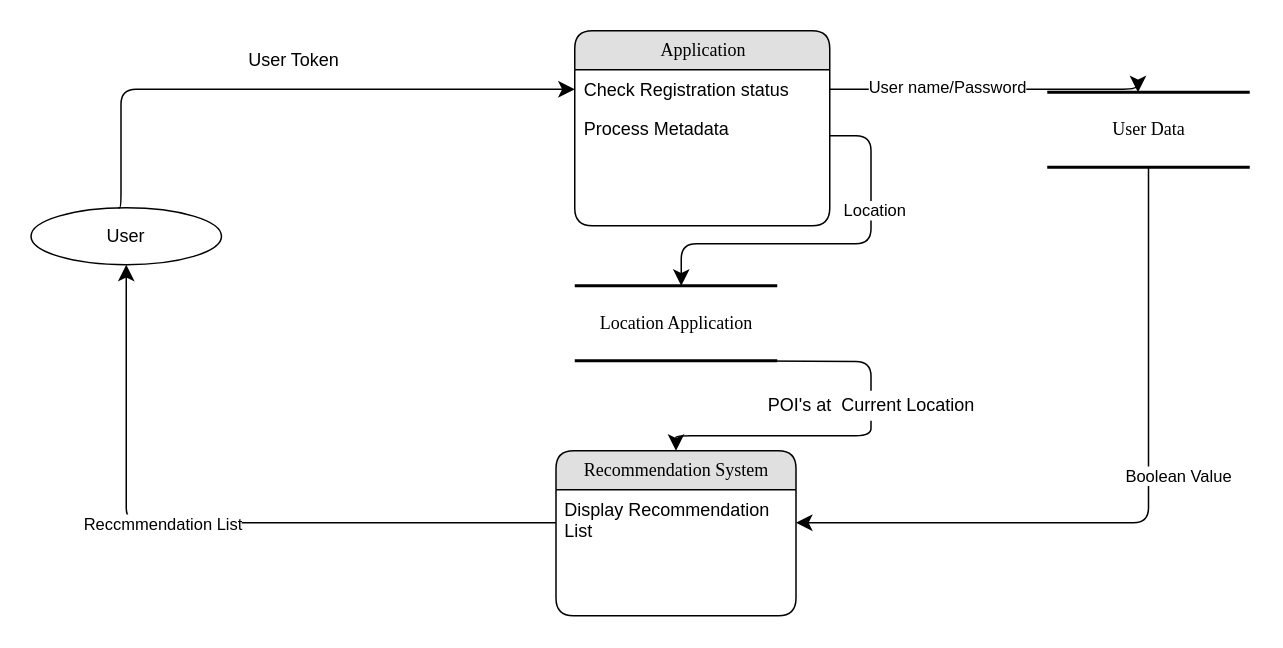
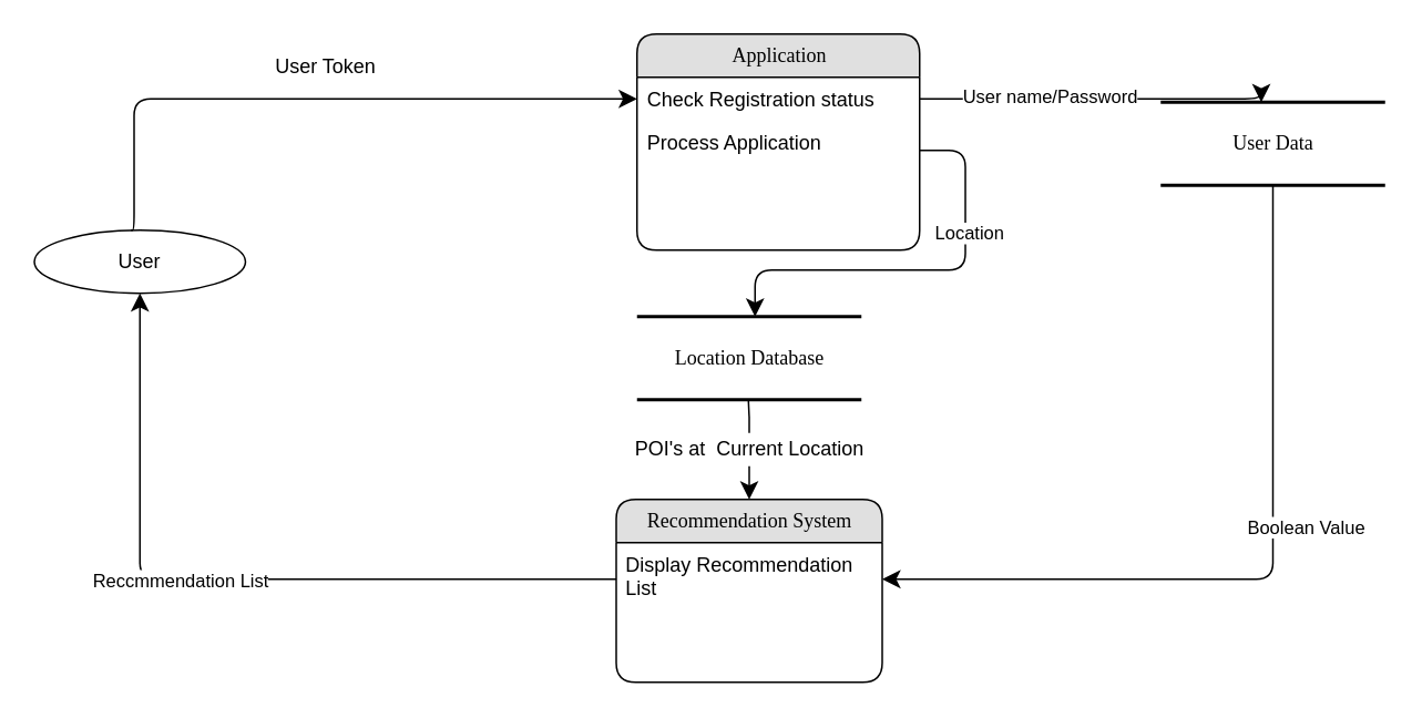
- <mxCell id="4" value="Process Metadata" style="text;html=1;strokeColor=none;fillColor=none;spacingLeft=4;spacingRight=4;whiteSpace=wrap;overflow=hidden;rotatable=0;points=[[0,0.5],[1,0.5]];portConstraint=eastwest;" parent="2" vertex="1"><mxGeometry y="52" width="170" height="38" as="geometry" /></mxCell>
+ <mxCell id="4" value="Process Application" style="text;html=1;strokeColor=none;fillColor=none;spacingLeft=4;spacingRight=4;whiteSpace=wrap;overflow=hidden;rotatable=0;points=[[0,0.5],[1,0.5]];portConstraint=eastwest;" parent="2" vertex="1"><mxGeometry y="52" width="170" height="38" as="geometry" /></mxCell>
- <mxCell id="15" value="Location Application" style="html=1;rounded=0;shadow=0;comic=0;labelBackgroundColor=none;strokeWidth=2;fontFamily=Verdana;fontSize=12;align=center;shape=mxgraph.ios7ui.horLines;" vertex="1" parent="1"><mxGeometry x="382.5" y="190" width="135" height="50" as="geometry" /></mxCell>
+ <mxCell id="15" value="Location Database" style="html=1;rounded=0;shadow=0;comic=0;labelBackgroundColor=none;strokeWidth=2;fontFamily=Verdana;fontSize=12;align=center;shape=mxgraph.ios7ui.horLines;" vertex="1" parent="1"><mxGeometry x="382.5" y="190" width="135" height="50" as="geometry" /></mxCell>
- <mxCell id="21" value="POI's at&amp;nbsp; Current Location" style="text;html=1;align=center;verticalAlign=middle;resizable=0;points=[];autosize=1;strokeColor=none;fillColor=none;" vertex="1" parent="1"><mxGeometry x="505" y="260" width="150" height="20" as="geometry" /></mxCell>
+ <mxCell id="21" value="POI's at&amp;nbsp; Current Location" style="text;html=1;align=center;verticalAlign=middle;resizable=0;points=[];autosize=1;strokeColor=none;fillColor=none;" vertex="1" parent="1"><mxGeometry x="375" y="260" width="150" height="20" as="geometry" /></mxCell>
